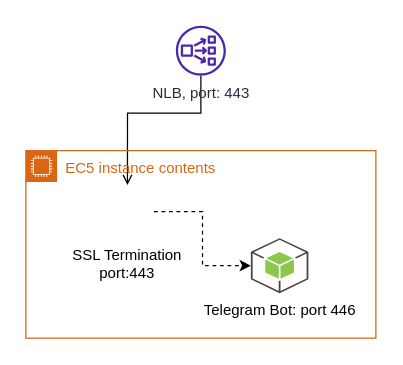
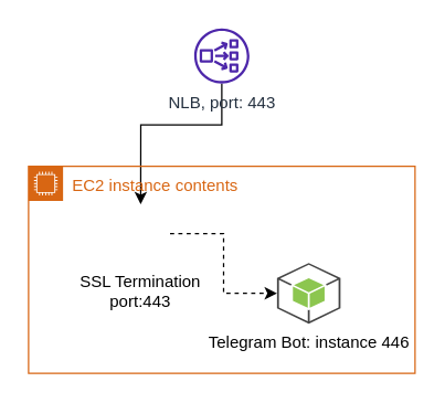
- <mxCell id="4" value="EC5 instance contents" style="points=[[0,0],[0.25,0],[0.5,0],[0.75,0],[1,0],[1,0.25],[1,0.5],[1,0.75],[1,1],[0.75,1],[0.5,1],[0.25,1],[0,1],[0,0.75],[0,0.5],[0,0.25]];outlineConnect=0;gradientColor=none;html=1;whiteSpace=wrap;fontSize=12;fontStyle=0;container=1;pointerEvents=0;collapsible=0;recursiveResize=0;shape=mxgraph.aws4.group;grIcon=mxgraph.aws4.group_ec2_instance_contents;strokeColor=#D86613;fillColor=none;verticalAlign=top;align=left;spacingLeft=30;fontColor=#D86613;dashed=0;" parent="1" vertex="1"><mxGeometry x="20" y="120" width="280" height="150" as="geometry" /></mxCell>
+ <mxCell id="4" value="EC2 instance contents" style="points=[[0,0],[0.25,0],[0.5,0],[0.75,0],[1,0],[1,0.25],[1,0.5],[1,0.75],[1,1],[0.75,1],[0.5,1],[0.25,1],[0,1],[0,0.75],[0,0.5],[0,0.25]];outlineConnect=0;gradientColor=none;html=1;whiteSpace=wrap;fontSize=12;fontStyle=0;container=1;pointerEvents=0;collapsible=0;recursiveResize=0;shape=mxgraph.aws4.group;grIcon=mxgraph.aws4.group_ec2_instance_contents;strokeColor=#D86613;fillColor=none;verticalAlign=top;align=left;spacingLeft=30;fontColor=#D86613;dashed=0;" parent="1" vertex="1"><mxGeometry x="20" y="120" width="280" height="150" as="geometry" /></mxCell>
- <mxCell id="2" style="edgeStyle=orthogonalEdgeStyle;rounded=0;orthogonalLoop=1;jettySize=auto;html=1;entryX=0.5;entryY=0;entryDx=0;entryDy=0;endArrow=open;" parent="1" source="3" target="6" edge="1"><mxGeometry relative="1" as="geometry"><Array as="points"><mxPoint x="160" y="90" /><mxPoint x="101" y="90" /></Array></mxGeometry></mxCell>
+ <mxCell id="2" style="edgeStyle=orthogonalEdgeStyle;rounded=0;orthogonalLoop=1;jettySize=auto;html=1;entryX=0.5;entryY=0;entryDx=0;entryDy=0;" parent="1" source="3" target="6" edge="1"><mxGeometry relative="1" as="geometry"><Array as="points"><mxPoint x="160" y="90" /><mxPoint x="101" y="90" /></Array></mxGeometry></mxCell>
- <mxCell id="7" value="Telegram Bot: port 446" style="outlineConnect=0;dashed=0;verticalLabelPosition=bottom;verticalAlign=top;align=center;html=1;shape=mxgraph.aws3.android;fillColor=#8CC64F;gradientColor=none;" parent="4" vertex="1"><mxGeometry x="180" y="70" width="46" height="44" as="geometry" /></mxCell>
+ <mxCell id="7" value="Telegram Bot: instance 446" style="outlineConnect=0;dashed=0;verticalLabelPosition=bottom;verticalAlign=top;align=center;html=1;shape=mxgraph.aws3.android;fillColor=#8CC64F;gradientColor=none;" parent="4" vertex="1"><mxGeometry x="180" y="70" width="46" height="44" as="geometry" /></mxCell>
